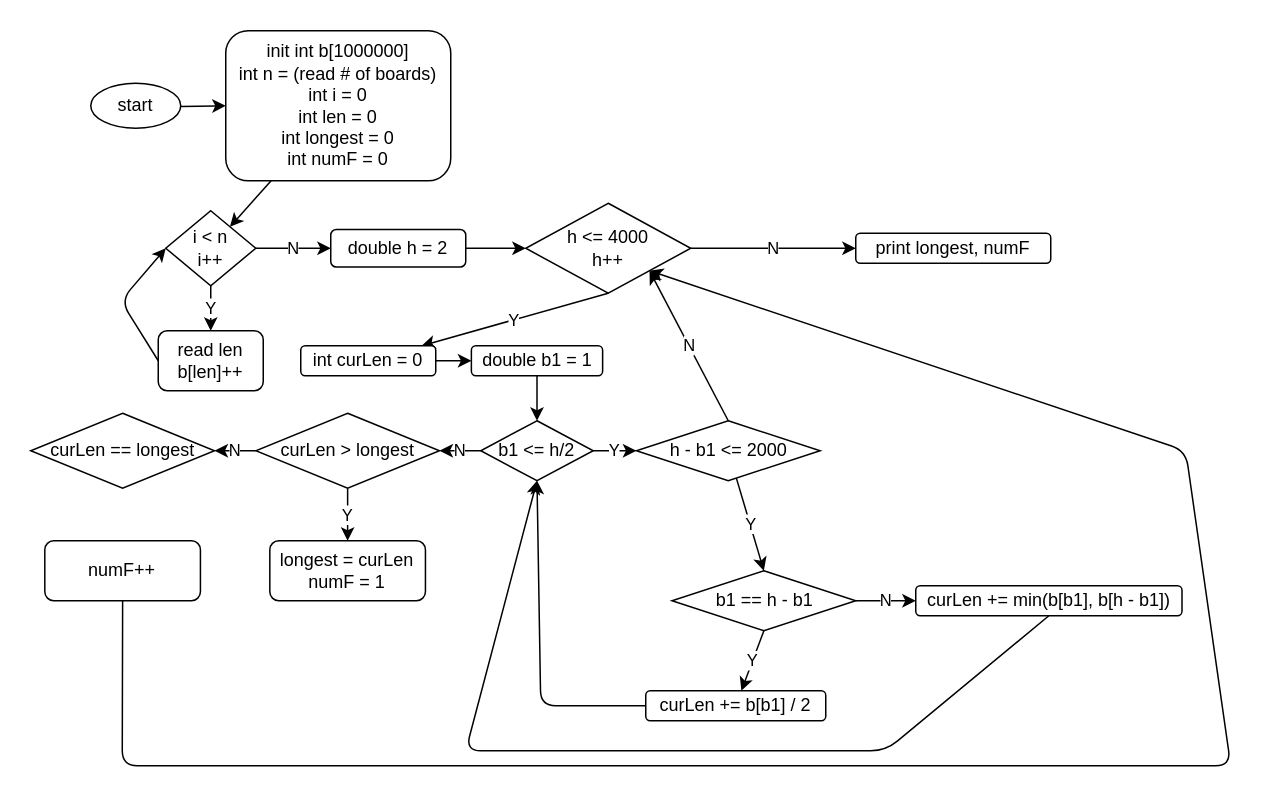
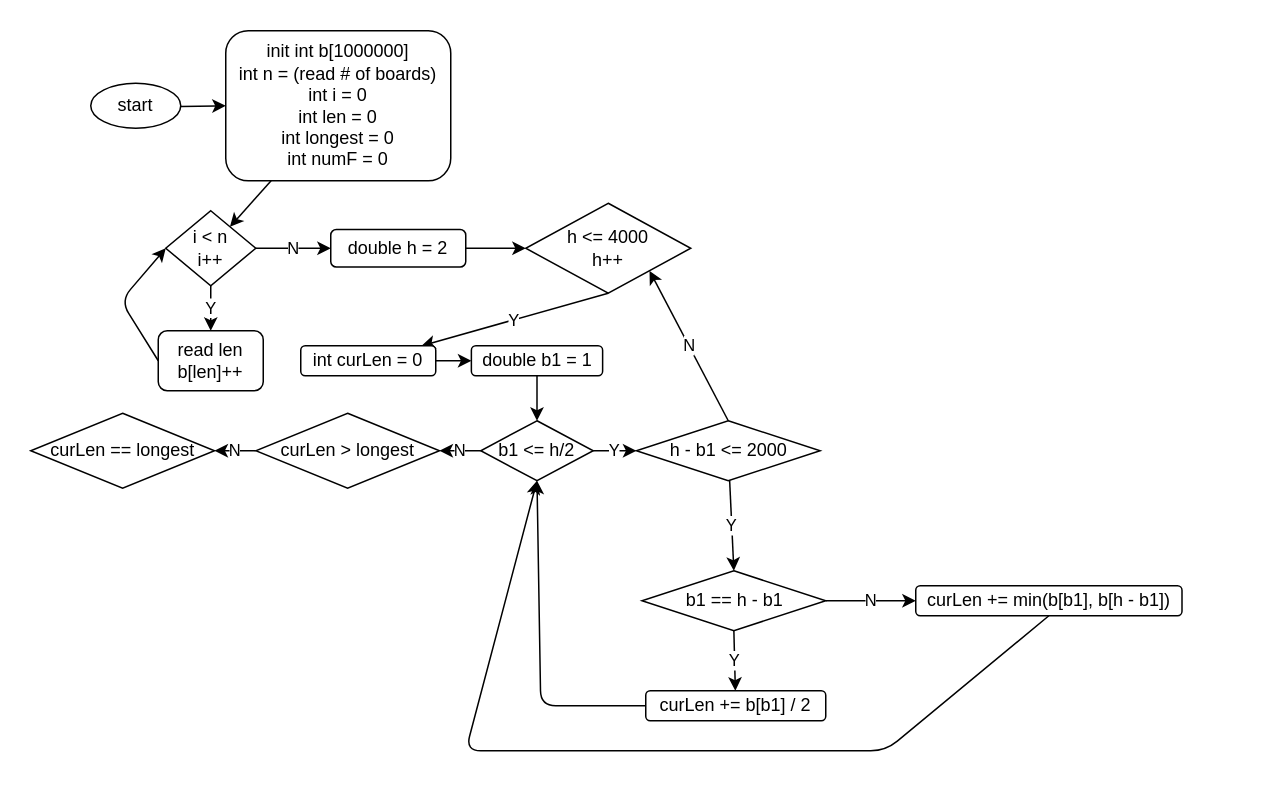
- <mxCell id="14" value="N" style="edgeStyle=none;html=1;" edge="1" parent="1" source="15" target="18"><mxGeometry relative="1" as="geometry" /></mxCell>
- <mxCell id="18" value="print longest, numF" style="rounded=1;whiteSpace=wrap;html=1;" vertex="1" parent="1"><mxGeometry x="570" y="155" width="130" height="20" as="geometry" /></mxCell>
- <mxCell id="34" value="Y" style="edgeStyle=none;html=1;" edge="1" parent="1" source="36" target="37"><mxGeometry relative="1" as="geometry" /></mxCell>
- <mxCell id="40" value="numF++" style="rounded=1;whiteSpace=wrap;html=1;" vertex="1" parent="1"><mxGeometry x="29.37" y="360" width="103.75" height="40" as="geometry" /></mxCell>
- <mxCell id="37" value="longest = curLen&lt;br&gt;numF = 1" style="rounded=1;whiteSpace=wrap;html=1;" vertex="1" parent="1"><mxGeometry x="179.38" y="360" width="103.75" height="40" as="geometry" /></mxCell>
- <mxCell id="29" value="b1 == h - b1" style="rhombus;whiteSpace=wrap;html=1;" vertex="1" parent="1"><mxGeometry x="447.5" y="380" width="122.5" height="40" as="geometry" /></mxCell>
+ <mxCell id="29" value="b1 == h - b1" style="rhombus;whiteSpace=wrap;html=1;" vertex="1" parent="1"><mxGeometry x="427.5" y="380" width="122.5" height="40" as="geometry" /></mxCell>
- <mxCell id="39" style="edgeStyle=none;html=1;exitX=0.5;exitY=1;exitDx=0;exitDy=0;entryX=1;entryY=1;entryDx=0;entryDy=0;" edge="1" parent="1" source="40" target="15"><mxGeometry relative="1" as="geometry"><Array as="points"><mxPoint x="81" y="510" /><mxPoint x="820" y="510" /><mxPoint x="790" y="300" /></Array></mxGeometry></mxCell>
